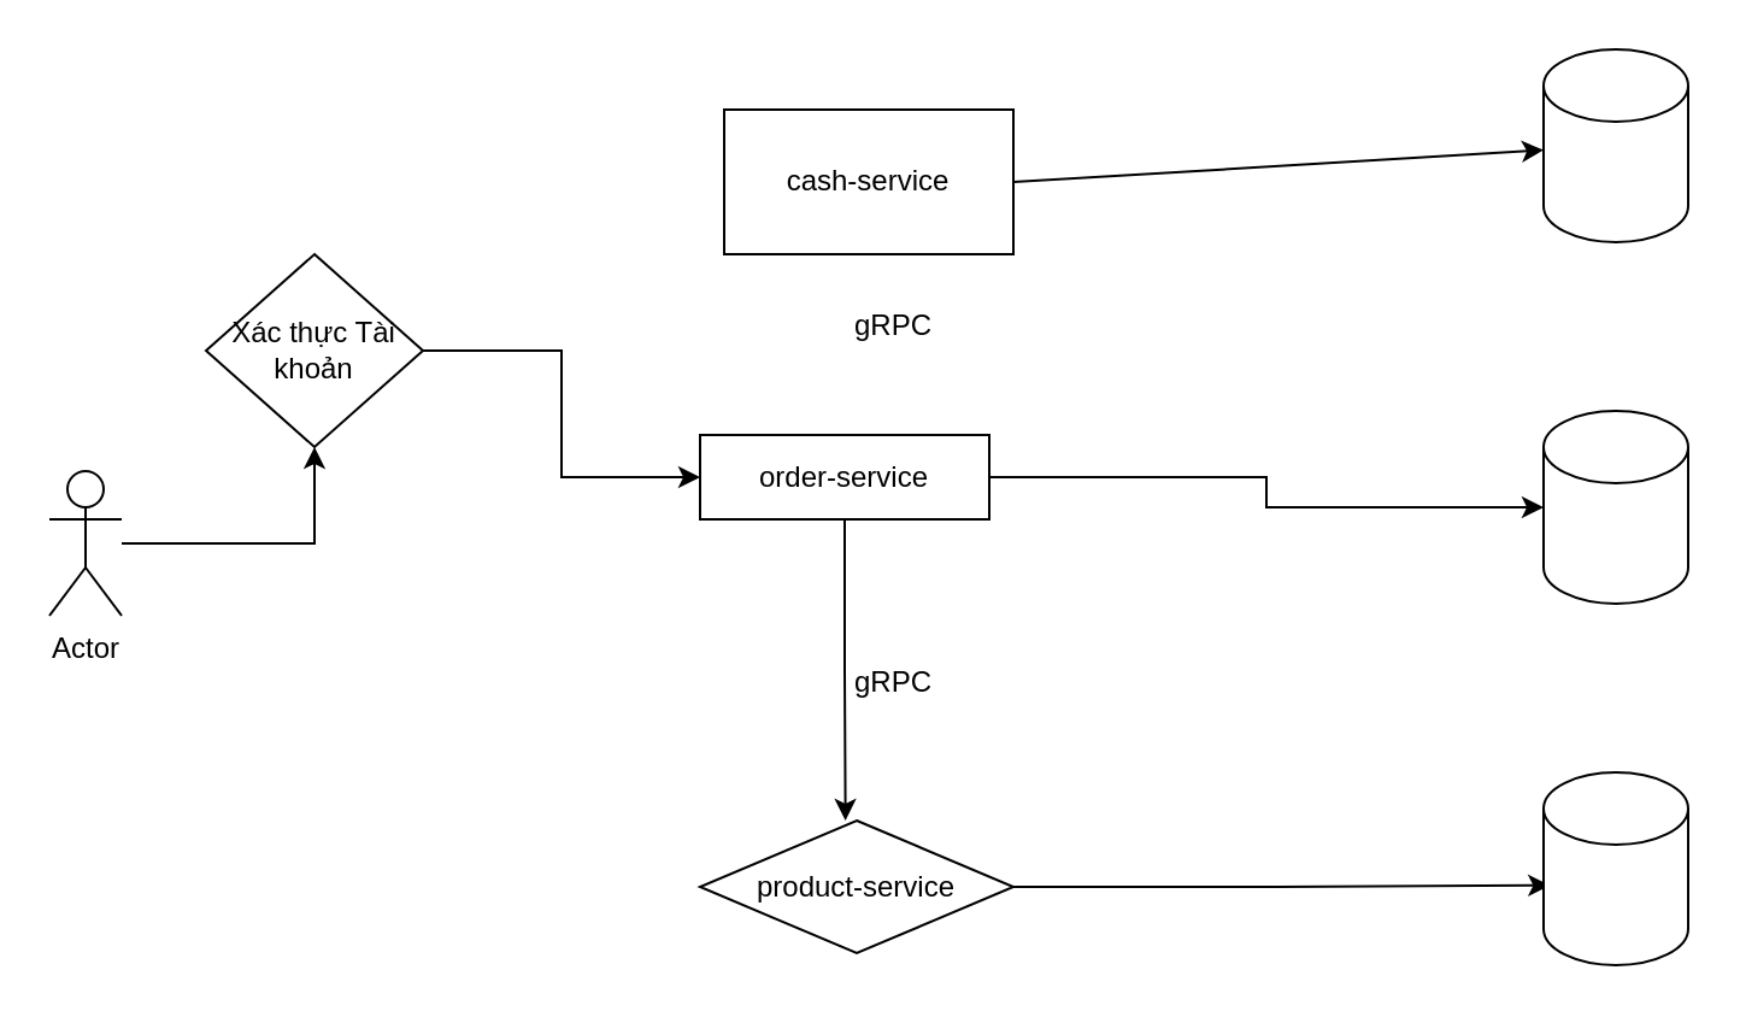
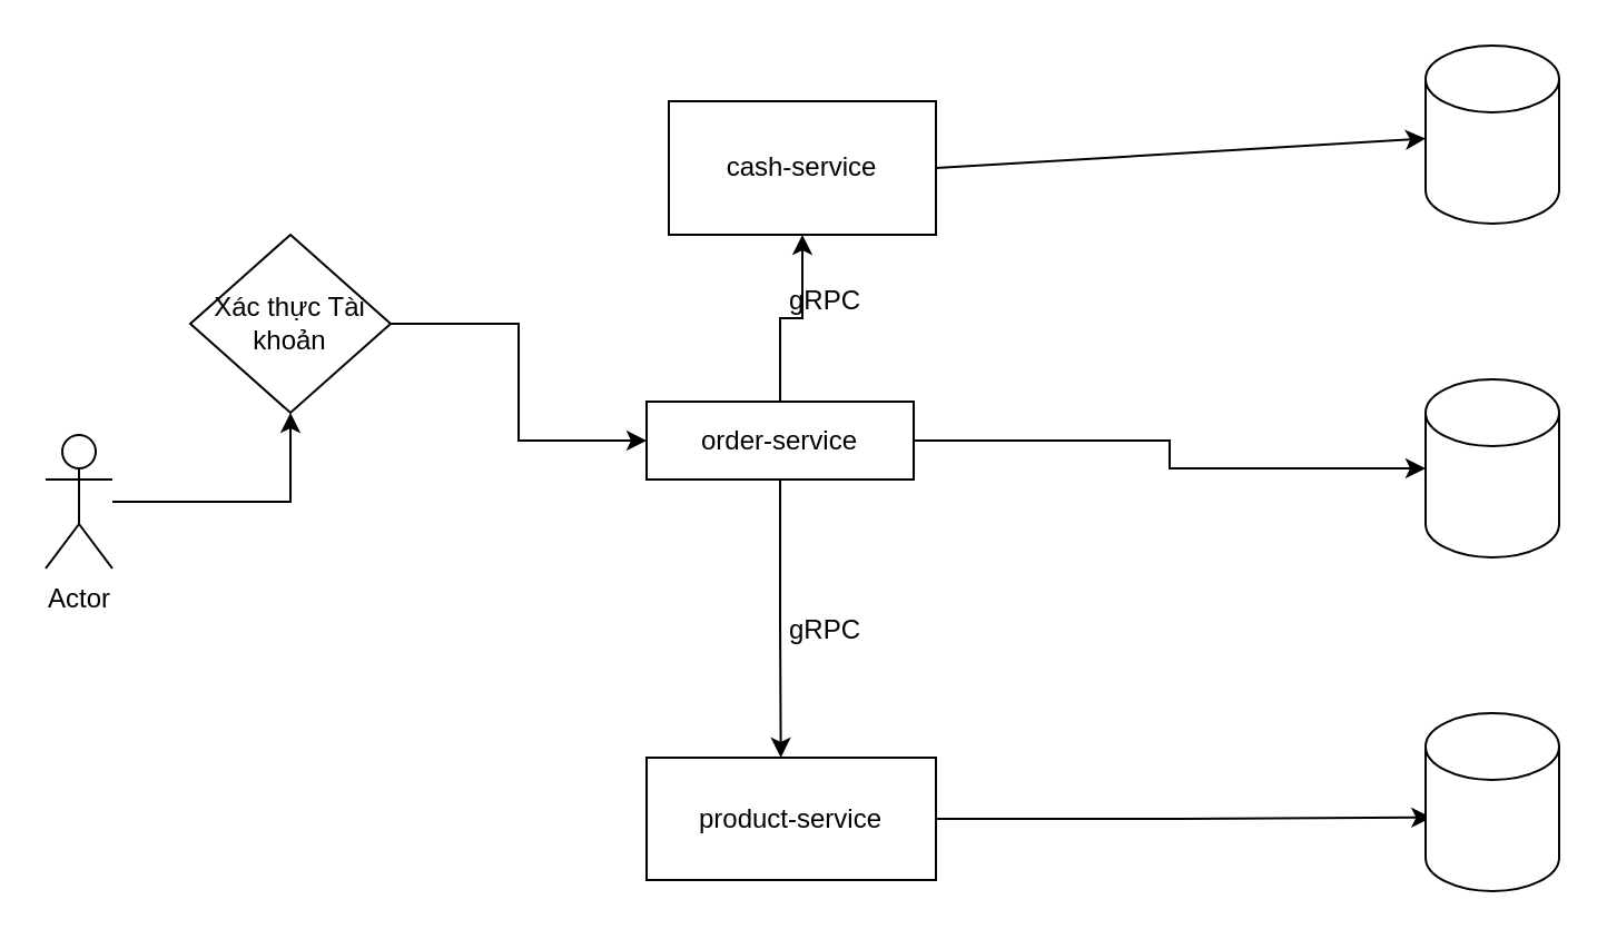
+ <mxCell id="13" style="edgeStyle=orthogonalEdgeStyle;rounded=0;orthogonalLoop=1;jettySize=auto;html=1;exitX=0.5;exitY=0;exitDx=0;exitDy=0;" edge="1" parent="1" source="15" target="9"><mxGeometry relative="1" as="geometry" /></mxCell>
- <mxCell id="7" value="product-service" style="rhombus;whiteSpace=wrap;html=1;" vertex="1" parent="1"><mxGeometry x="290" y="340" width="130" height="55" as="geometry" /></mxCell>
+ <mxCell id="7" value="product-service" style="rounded=0;whiteSpace=wrap;html=1;" vertex="1" parent="1"><mxGeometry x="290" y="340" width="130" height="55" as="geometry" /></mxCell>
